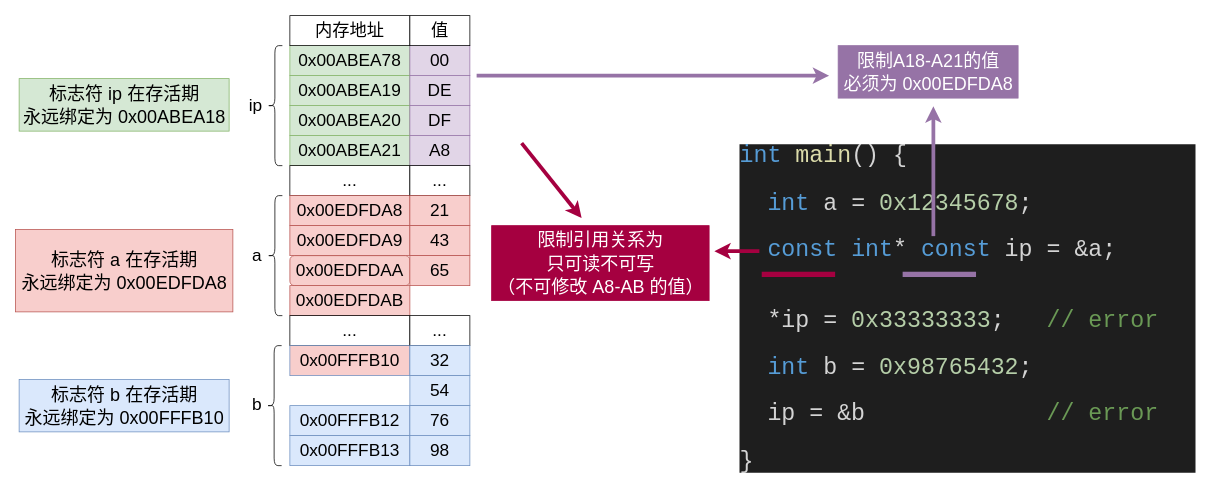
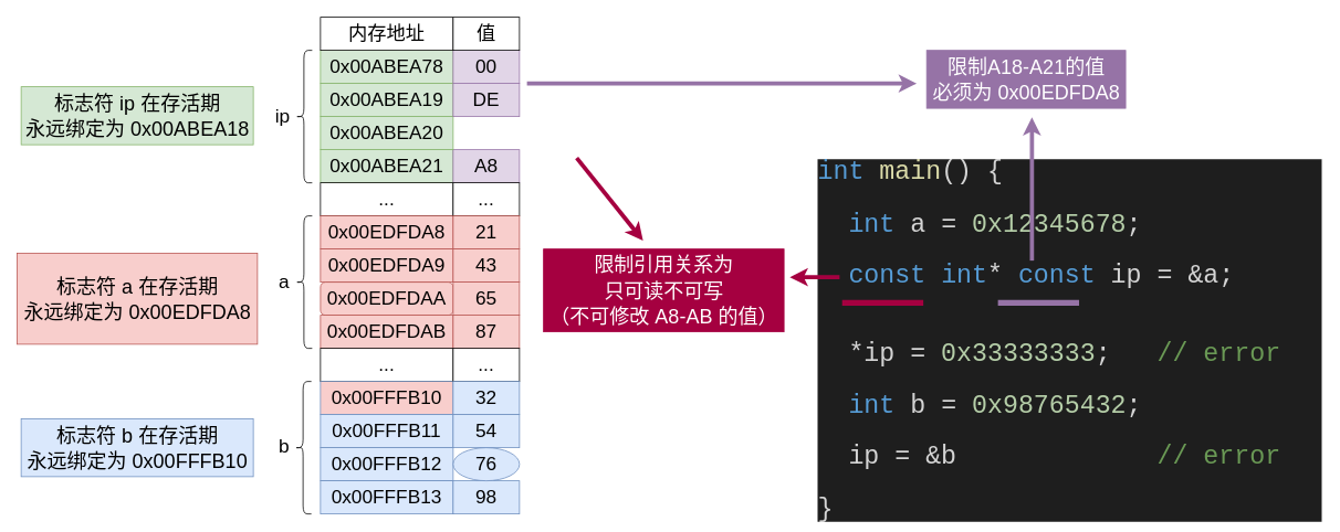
- <mxCell id="28" value="DF" style="rounded=0;whiteSpace=wrap;html=1;fontSize=23;fillColor=#e1d5e7;strokeColor=#9673a6;" vertex="1" parent="1"><mxGeometry x="546" width="80" height="40" as="geometry" y="140" /></mxCell>
+ <mxCell id="12" value="87" style="rounded=0;whiteSpace=wrap;html=1;fontSize=23;fillColor=#f8cecc;strokeColor=#b85450;" vertex="1" parent="1"><mxGeometry x="546" y="380" width="80" height="40" as="geometry" /></mxCell>
+ <mxCell id="18" value="0x00FFFB11" style="rounded=0;whiteSpace=wrap;html=1;fontSize=23;fillColor=#dae8fc;strokeColor=#6c8ebf;" vertex="1" parent="1"><mxGeometry x="386" y="500" width="160" height="40" as="geometry" /></mxCell>
- <mxCell id="25" value="76" style="rounded=0;whiteSpace=wrap;html=1;fontSize=23;fillColor=#dae8fc;strokeColor=#6c8ebf;" vertex="1" parent="1"><mxGeometry x="546" y="540" width="80" height="40" as="geometry" /></mxCell>
+ <mxCell id="25" value="76" style="ellipse;whiteSpace=wrap;html=1;fontSize=23;fillColor=#dae8fc;strokeColor=#6c8ebf;" vertex="1" parent="1"><mxGeometry x="546" y="540" width="80" height="40" as="geometry" /></mxCell>
